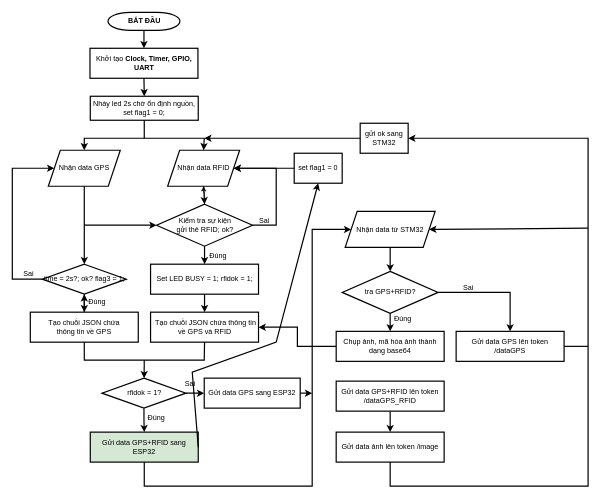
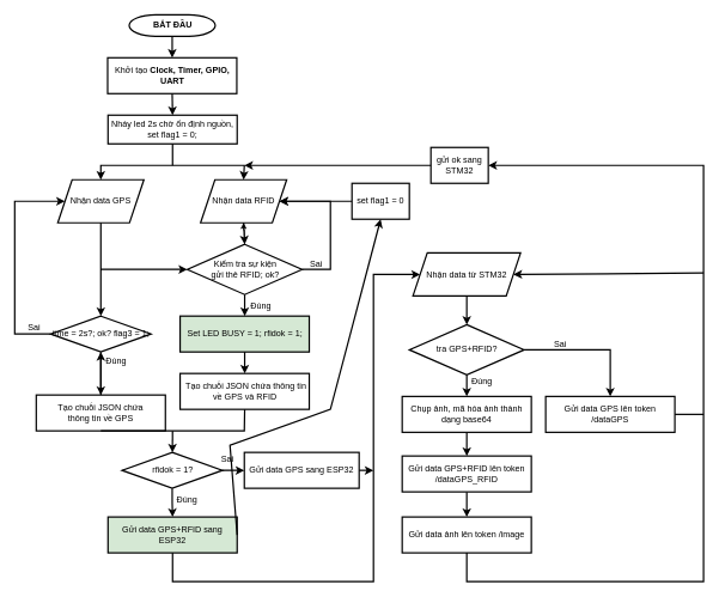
- <mxCell id="25" value="Set LED BUSY = 1; rfidok = 1;" style="rounded=0;whiteSpace=wrap;html=1;strokeWidth=2;" parent="1" vertex="1"><mxGeometry x="250.5" y="440" width="180" height="50" as="geometry" /></mxCell>
+ <mxCell id="25" value="Set LED BUSY = 1; rfidok = 1;" style="rounded=0;whiteSpace=wrap;html=1;strokeWidth=2;fillColor=#d5e8d4;" parent="1" vertex="1"><mxGeometry x="250.5" y="440" width="180" height="50" as="geometry" /></mxCell>
- <mxCell id="19" value="Tạo chuỗi JSON chứa &lt;br&gt;thông tin về GPS" style="rounded=0;whiteSpace=wrap;html=1;strokeWidth=2;" parent="1" vertex="1"><mxGeometry x="50" y="520" width="180" height="50" as="geometry" /></mxCell>
+ <mxCell id="19" value="Tạo chuỗi JSON chứa &lt;br&gt;thông tin về GPS" style="rounded=0;whiteSpace=wrap;html=1;strokeWidth=2;" parent="1" vertex="1"><mxGeometry x="50" y="550" width="180" height="50" as="geometry" /></mxCell>
- <mxCell id="33" value="" style="edgeStyle=orthogonalEdgeStyle;rounded=0;orthogonalLoop=1;jettySize=auto;html=1;strokeWidth=2;" parent="1" source="34" target="6" edge="1"><mxGeometry relative="1" as="geometry" /></mxCell>
+ <mxCell id="33" value="" style="edgeStyle=orthogonalEdgeStyle;rounded=0;orthogonalLoop=1;jettySize=auto;html=1;strokeWidth=2;" parent="1" source="34" target="40" edge="1"><mxGeometry relative="1" as="geometry" /></mxCell>
